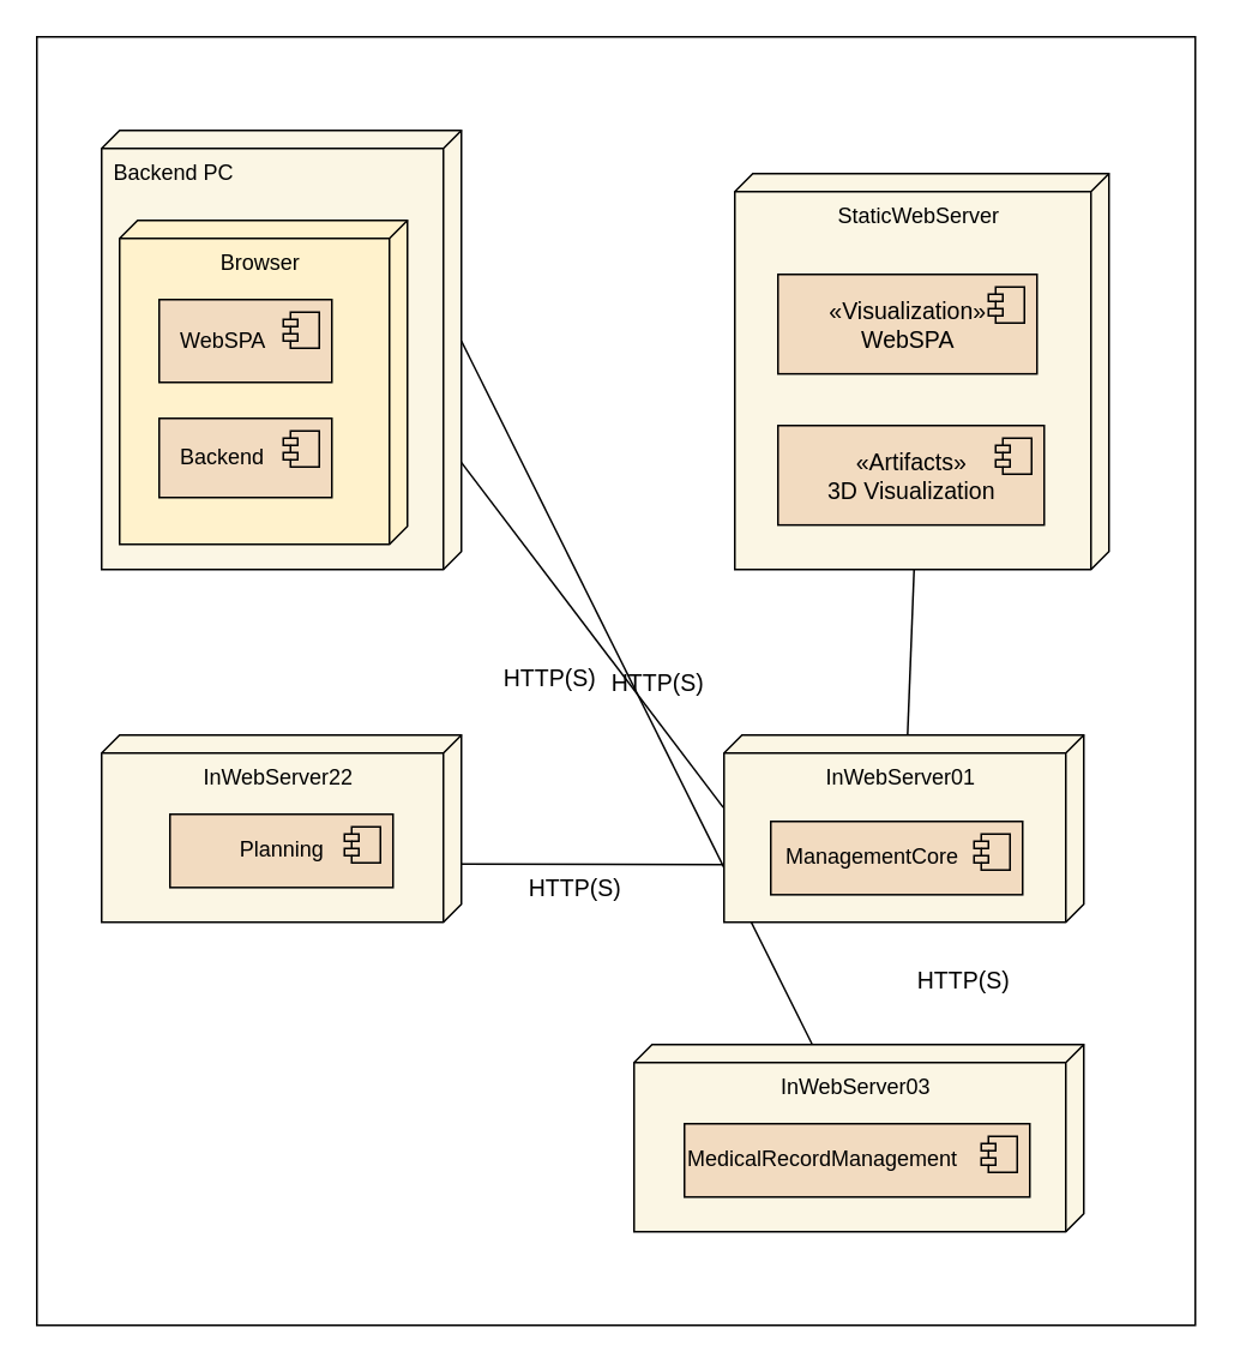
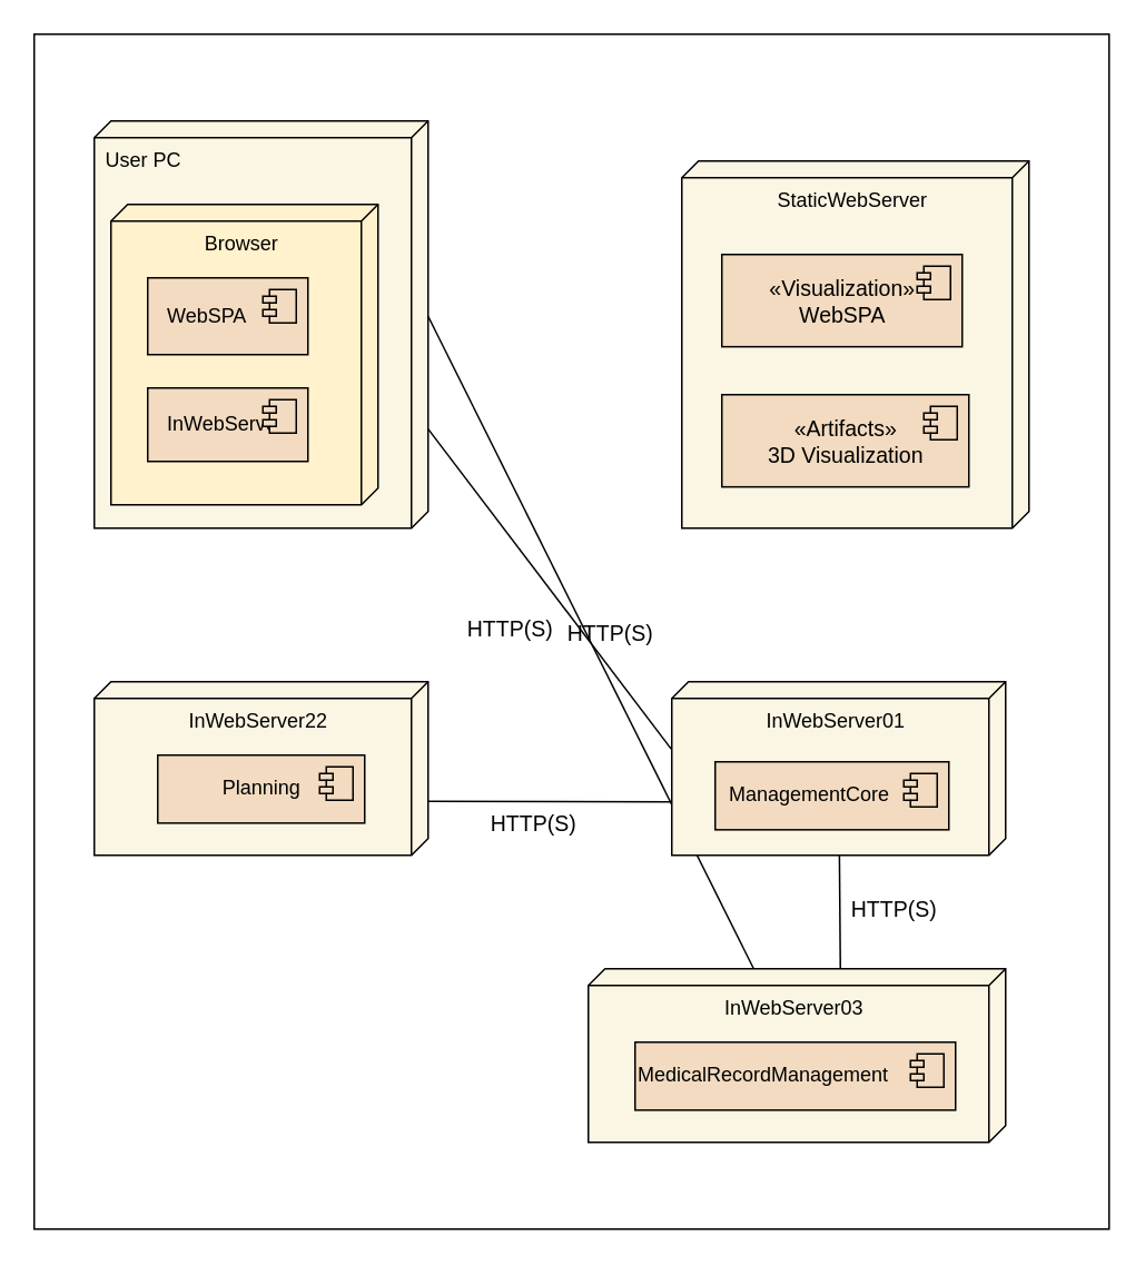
- <mxCell id="6" value="Backend PC" style="verticalAlign=top;align=left;shape=cube;size=10;direction=south;fontStyle=0;html=1;boundedLbl=1;spacingLeft=5;fillColor=#FBF6E4;strokeColor=#000000;fontColor=#000000;" parent="1" vertex="1"><mxGeometry x="56" y="72" width="200" height="244" as="geometry" /></mxCell>
+ <mxCell id="6" value="User PC" style="verticalAlign=top;align=left;shape=cube;size=10;direction=south;fontStyle=0;html=1;boundedLbl=1;spacingLeft=5;fillColor=#FBF6E4;strokeColor=#000000;fontColor=#000000;" parent="1" vertex="1"><mxGeometry x="56" y="72" width="200" height="244" as="geometry" /></mxCell>
- <mxCell id="10" value="&amp;nbsp; &amp;nbsp;Backend" style="html=1;dropTarget=0;fillColor=#f2dbc0;strokeColor=#000000;fontColor=#000000;verticalAlign=middle;align=left;" parent="6" vertex="1"><mxGeometry x="32" y="160" width="96" height="44" as="geometry" /></mxCell>
+ <mxCell id="10" value="&amp;nbsp; &amp;nbsp;InWebServer" style="html=1;dropTarget=0;fillColor=#f2dbc0;strokeColor=#000000;fontColor=#000000;verticalAlign=middle;align=left;" parent="6" vertex="1"><mxGeometry x="32" y="160" width="96" height="44" as="geometry" /></mxCell>
- <mxCell id="14" style="edgeStyle=none;html=1;strokeColor=#000000;endArrow=none;endFill=0;" edge="1" parent="1" source="15" target="21"><mxGeometry relative="1" as="geometry"><mxPoint x="502" y="576" as="targetPoint" /></mxGeometry></mxCell>
+ <mxCell id="14" style="edgeStyle=none;html=1;strokeColor=#000000;endArrow=none;endFill=0;entryX=-0.002;entryY=0.396;entryDx=0;entryDy=0;entryPerimeter=0;" edge="1" parent="1" source="15" target="26"><mxGeometry relative="1" as="geometry"><mxPoint x="502" y="576" as="targetPoint" /></mxGeometry></mxCell>
